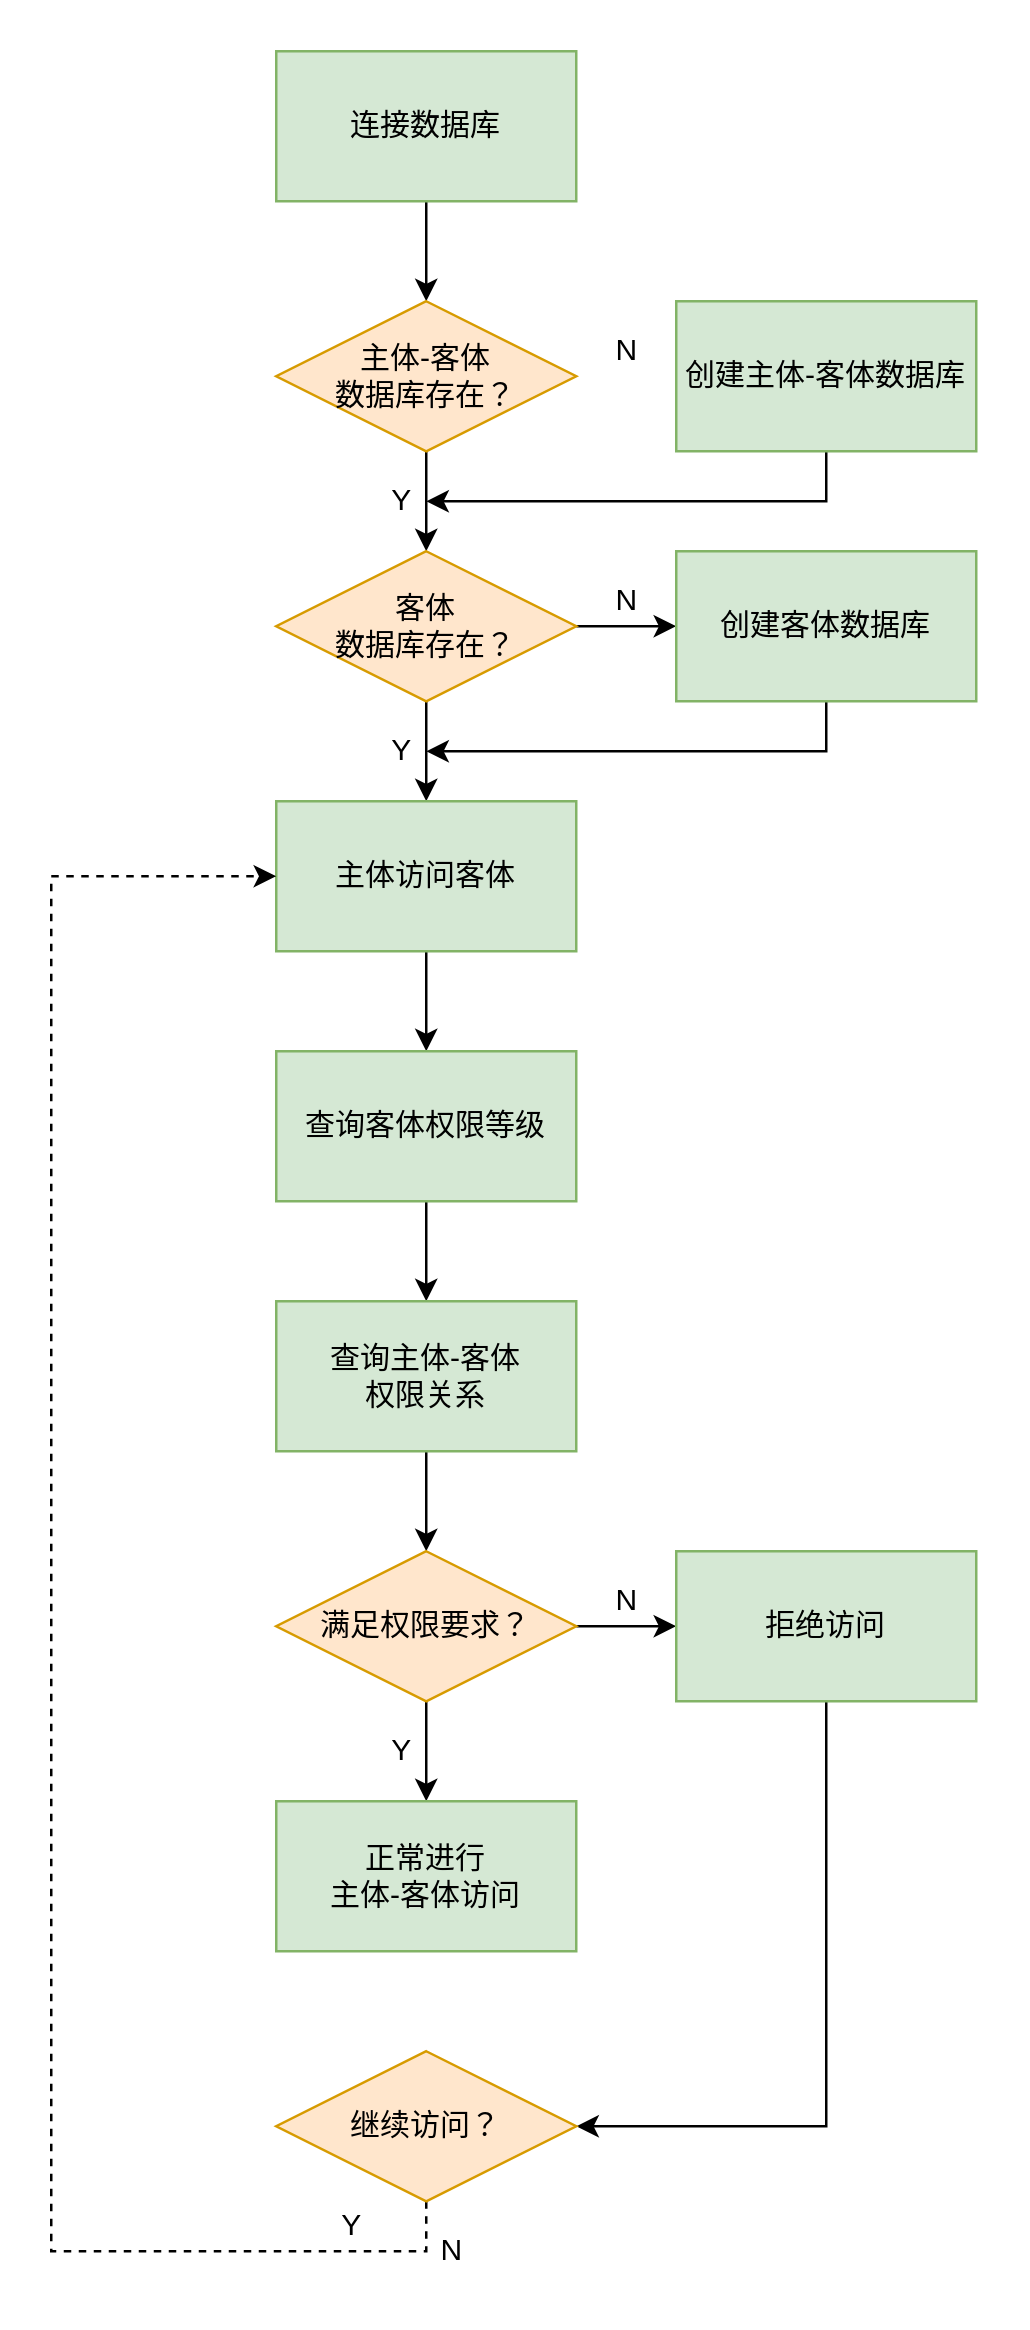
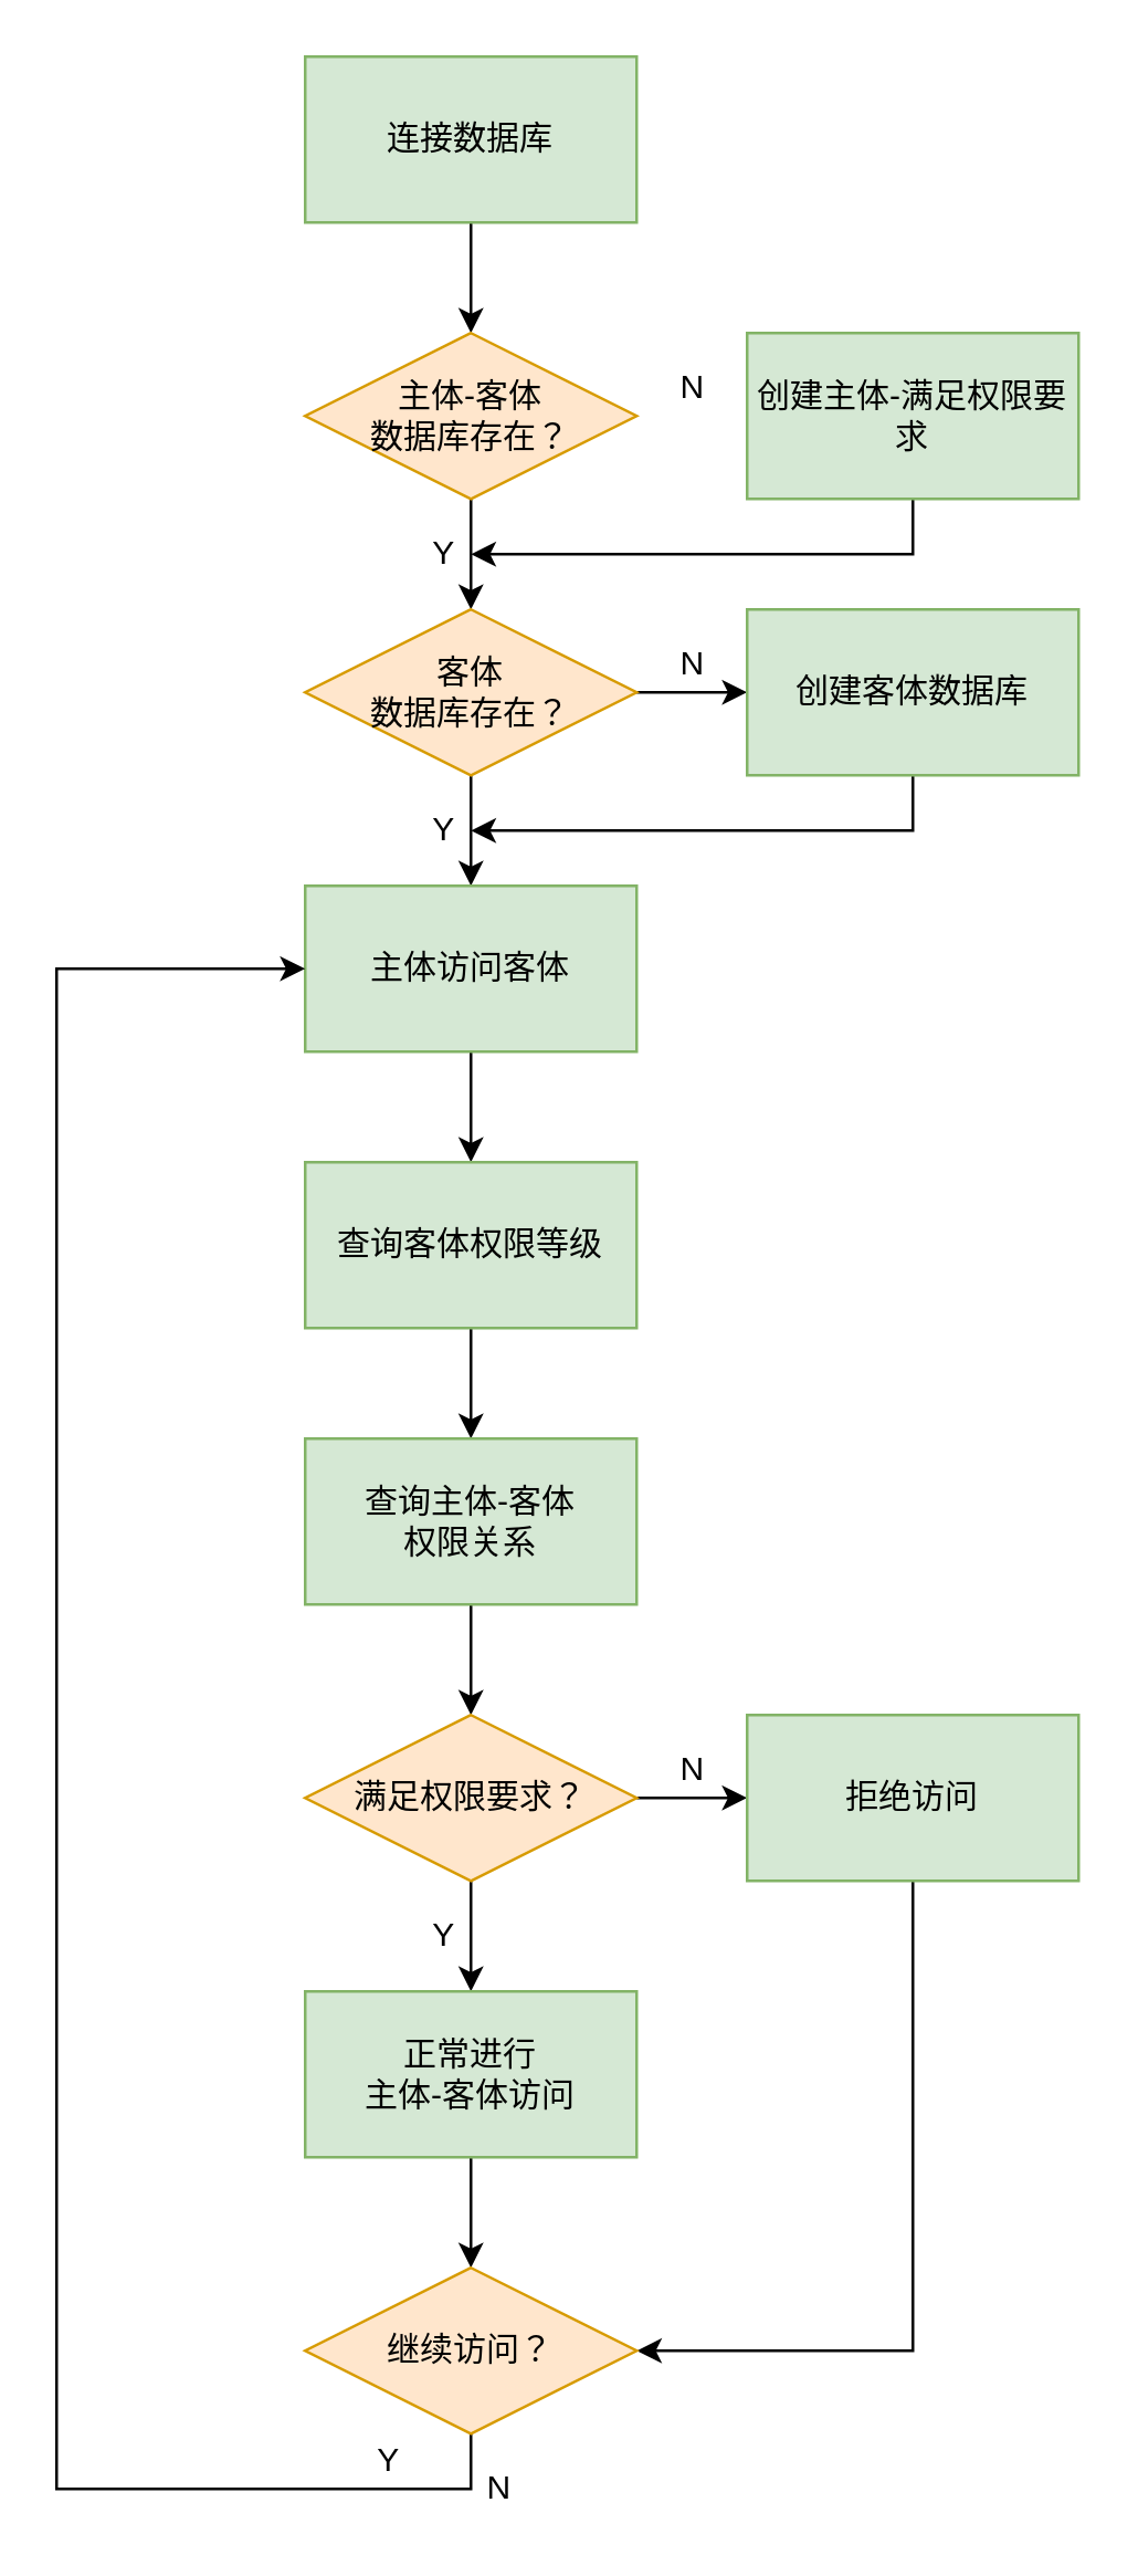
- <mxCell id="7" value="创建主体-客体数据库" style="rounded=0;whiteSpace=wrap;html=1;fillColor=#d5e8d4;strokeColor=#82b366;" vertex="1" parent="1"><mxGeometry x="270" y="120" width="120" height="60" as="geometry" /></mxCell>
+ <mxCell id="7" value="创建主体-满足权限要求" style="rounded=0;whiteSpace=wrap;html=1;fillColor=#d5e8d4;strokeColor=#82b366;" vertex="1" parent="1"><mxGeometry x="270" y="120" width="120" height="60" as="geometry" /></mxCell>
- <mxCell id="32" style="edgeStyle=orthogonalEdgeStyle;rounded=0;orthogonalLoop=1;jettySize=auto;html=1;exitX=0.5;exitY=1;exitDx=0;exitDy=0;entryX=0;entryY=0.5;entryDx=0;entryDy=0;dashed=1;" edge="1" parent="1" source="33" target="14"><mxGeometry relative="1" as="geometry"><Array as="points"><mxPoint x="170" y="900" /><mxPoint x="20" y="900" /><mxPoint x="20" y="350" /></Array></mxGeometry></mxCell>
+ <mxCell id="32" style="edgeStyle=orthogonalEdgeStyle;rounded=0;orthogonalLoop=1;jettySize=auto;html=1;exitX=0.5;exitY=1;exitDx=0;exitDy=0;entryX=0;entryY=0.5;entryDx=0;entryDy=0;" edge="1" parent="1" source="33" target="14"><mxGeometry relative="1" as="geometry"><Array as="points"><mxPoint x="170" y="900" /><mxPoint x="20" y="900" /><mxPoint x="20" y="350" /></Array></mxGeometry></mxCell>
+ <mxCell id="24" style="edgeStyle=orthogonalEdgeStyle;rounded=0;orthogonalLoop=1;jettySize=auto;html=1;exitX=0.5;exitY=1;exitDx=0;exitDy=0;entryX=0.5;entryY=0;entryDx=0;entryDy=0;" edge="1" parent="1" source="25" target="33"><mxGeometry relative="1" as="geometry" /></mxCell>
